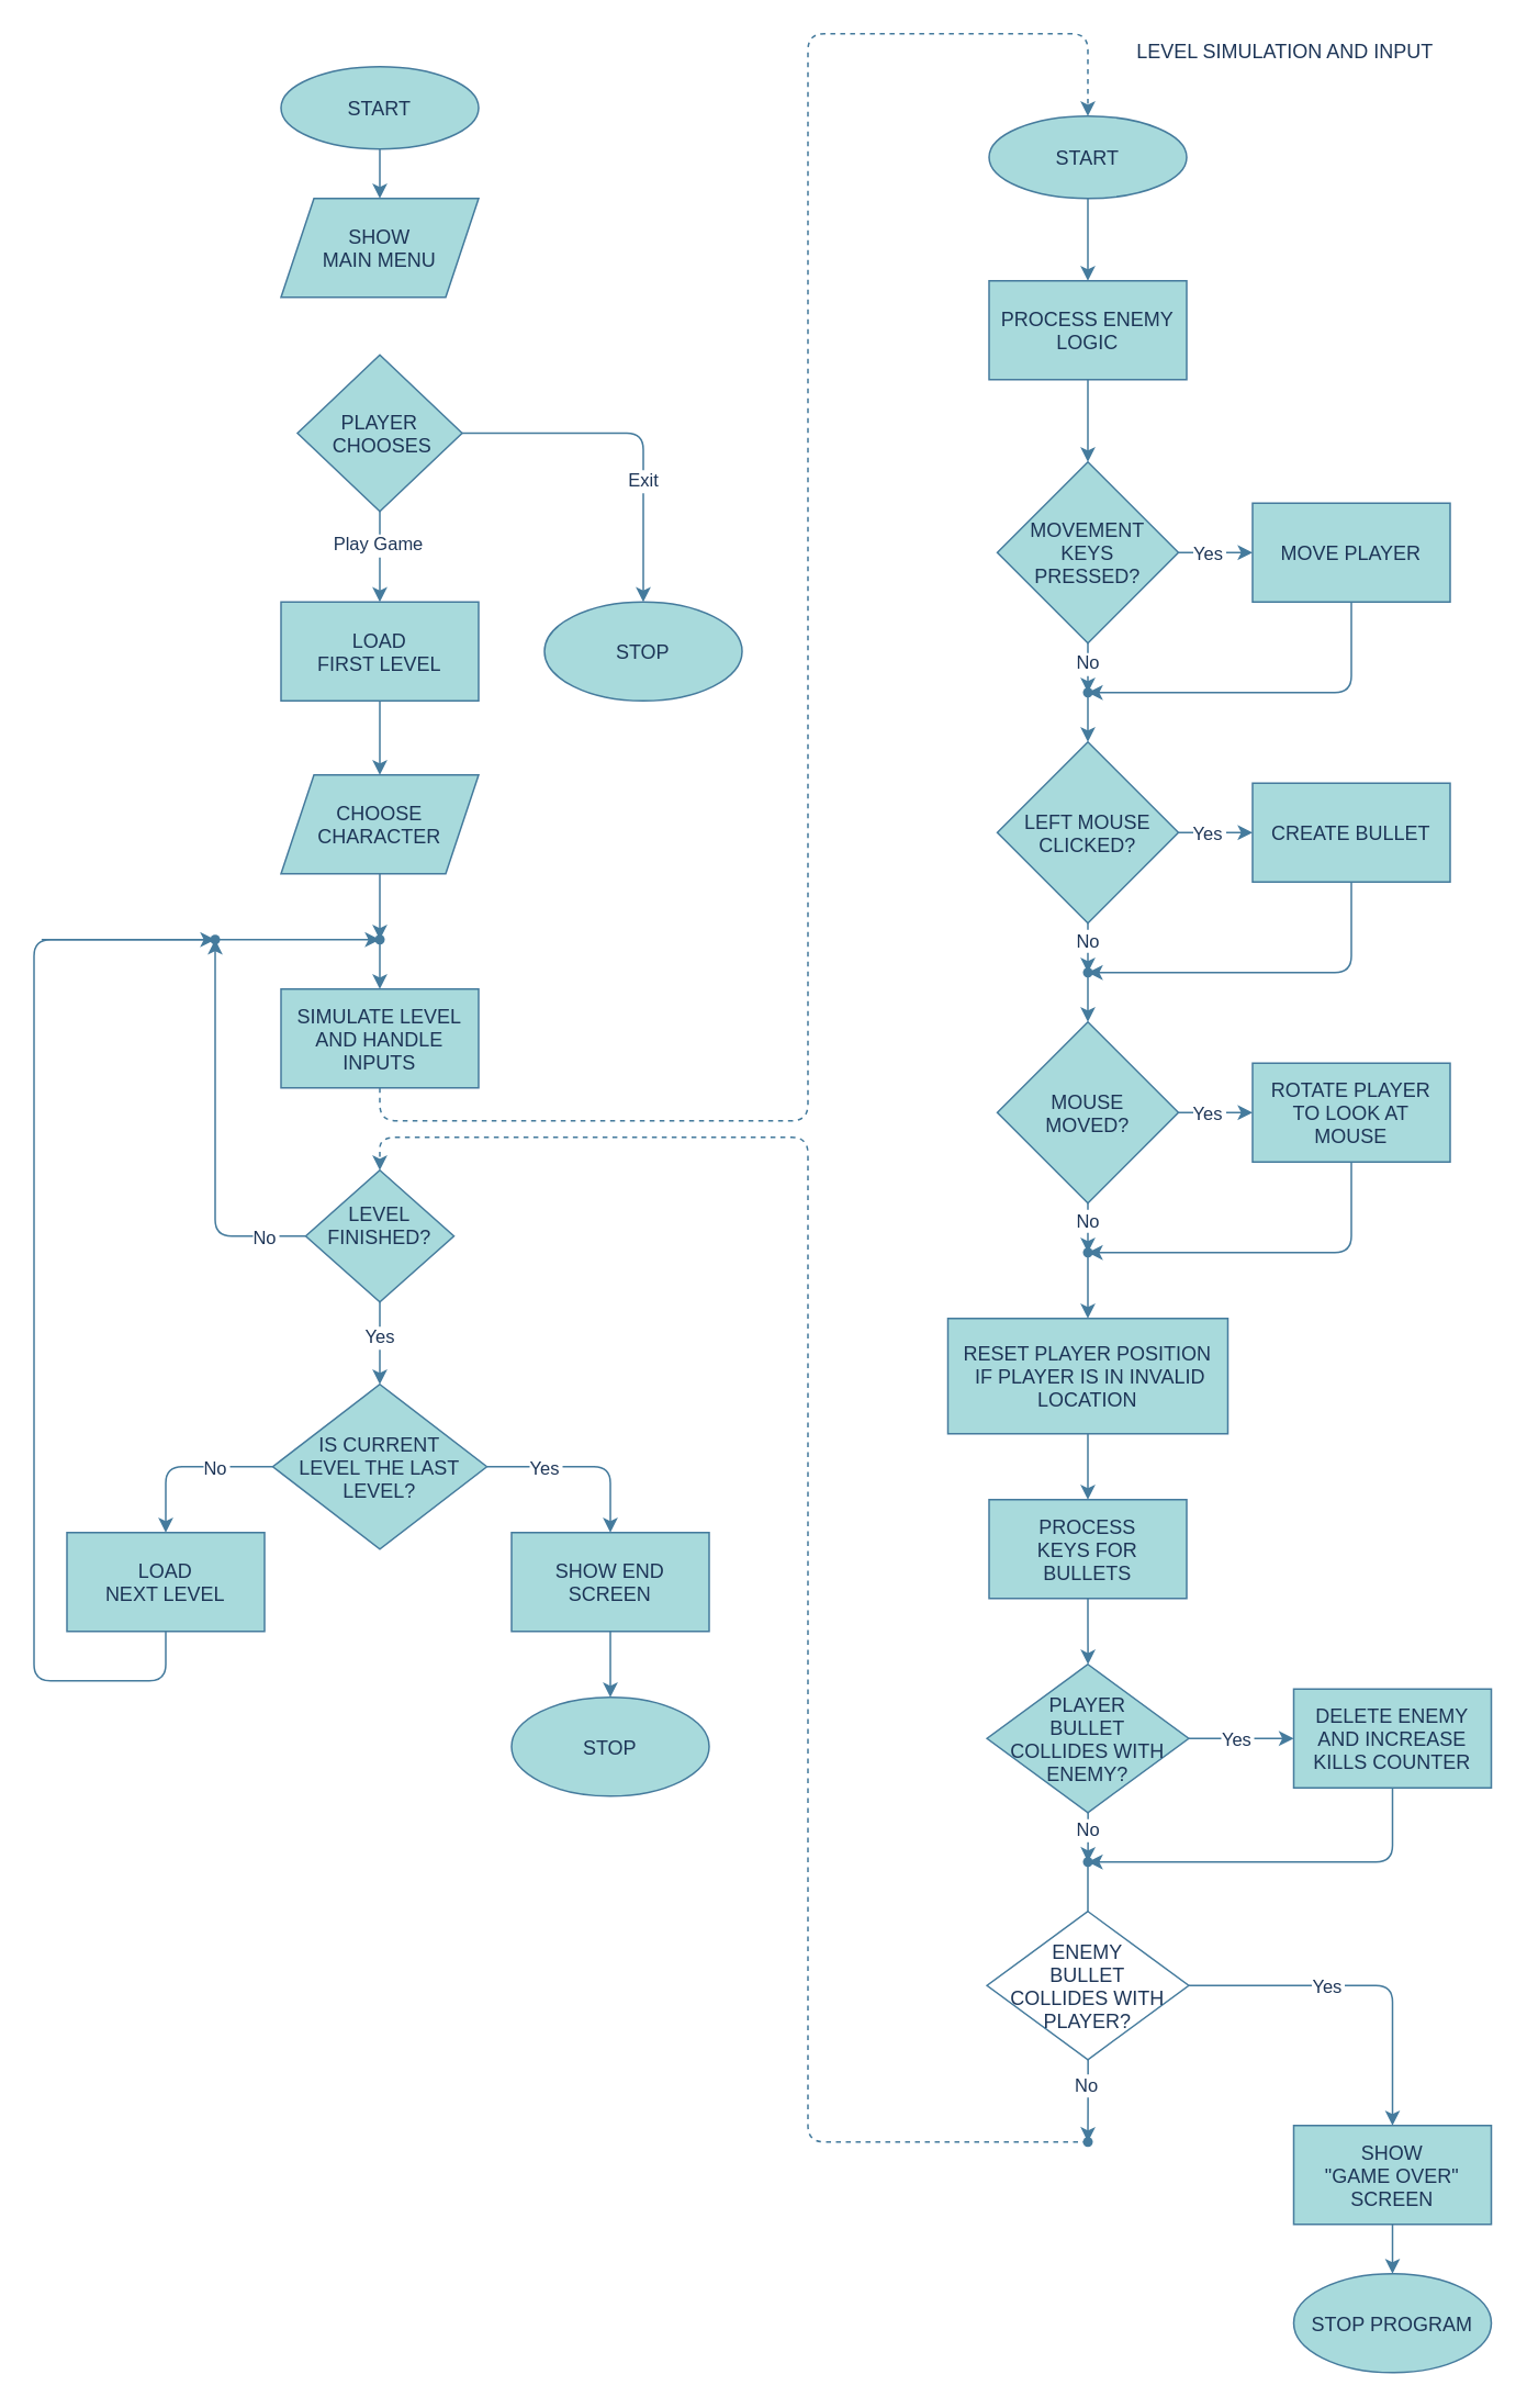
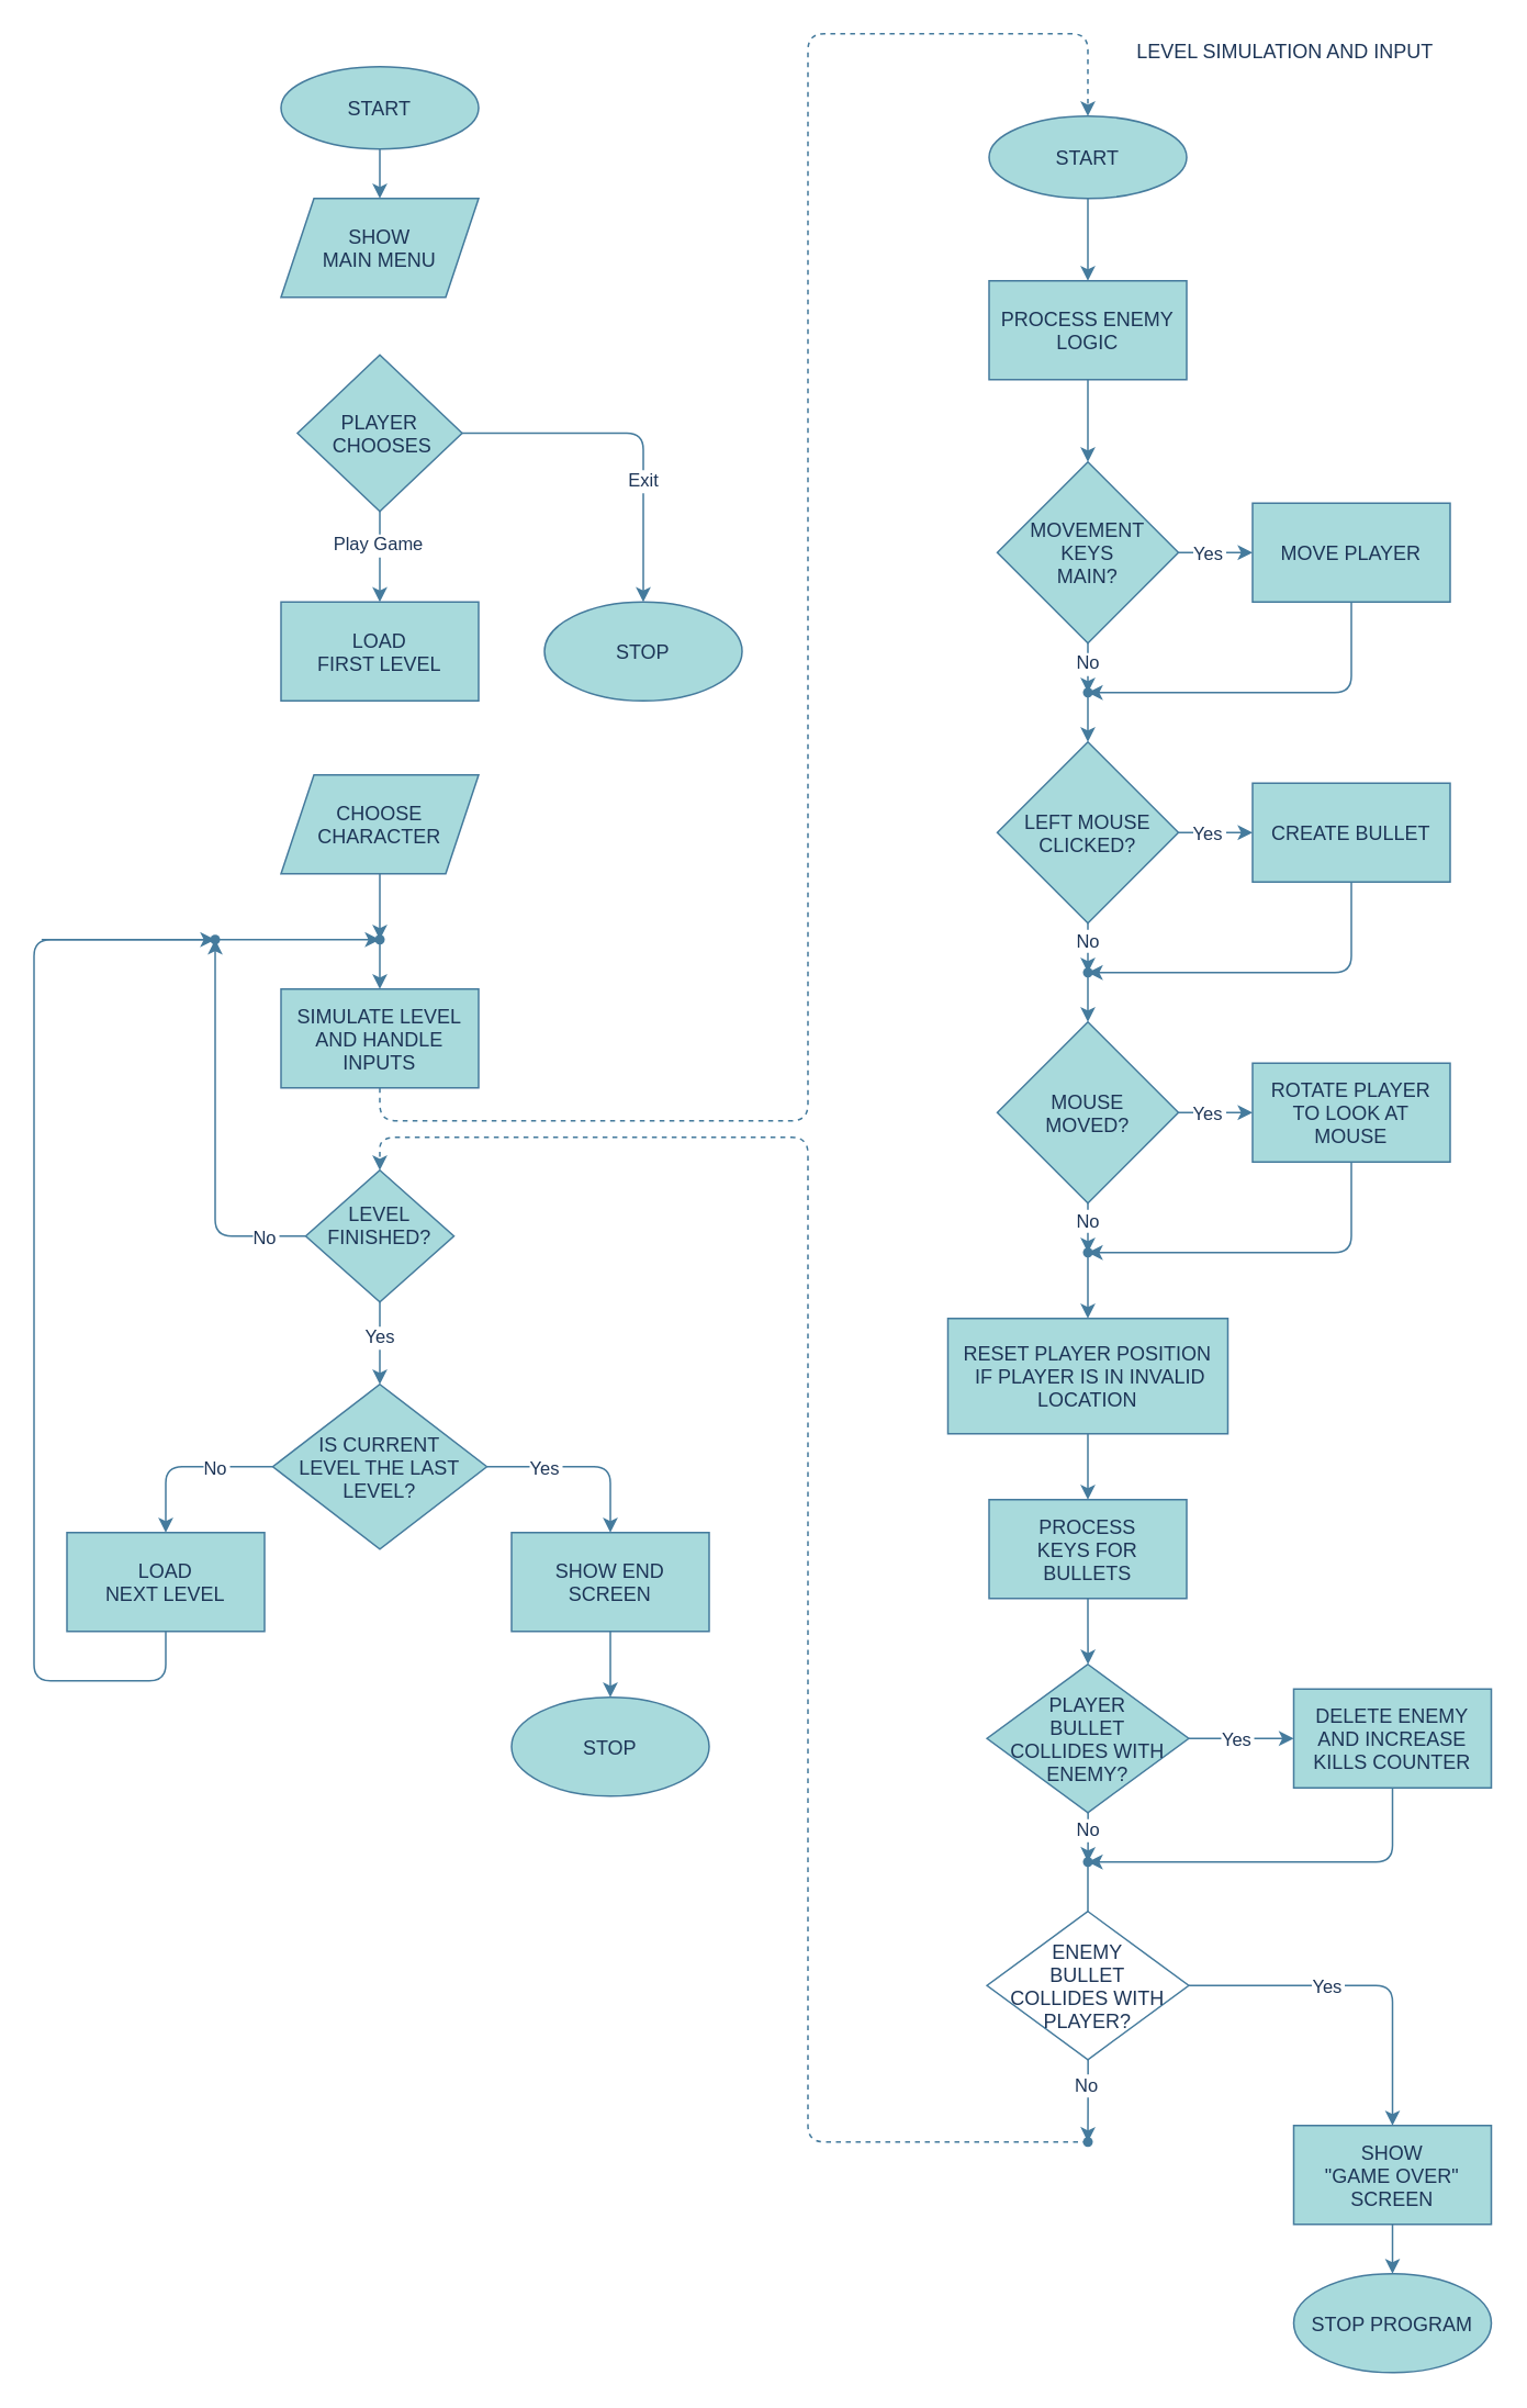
- <mxCell id="43" value="MOVEMENT&#10;KEYS &#10;PRESSED?" style="rhombus;fillColor=#A8DADC;strokeColor=#457B9D;fontColor=#1D3557;rounded=0;" vertex="1" parent="1"><mxGeometry x="605" y="280" width="110" height="110" as="geometry" /></mxCell>
+ <mxCell id="43" value="MOVEMENT&#10;KEYS &#10;MAIN?" style="rhombus;fillColor=#A8DADC;strokeColor=#457B9D;fontColor=#1D3557;rounded=0;" vertex="1" parent="1"><mxGeometry x="605" y="280" width="110" height="110" as="geometry" /></mxCell>
- <mxCell id="10" value="" style="edgeStyle=orthogonalEdgeStyle;rounded=1;orthogonalLoop=1;jettySize=auto;labelBackgroundColor=#F1FAEE;strokeColor=#457B9D;fontColor=#1D3557;" edge="1" parent="1" source="11" target="14"><mxGeometry relative="1" as="geometry" /></mxCell>
